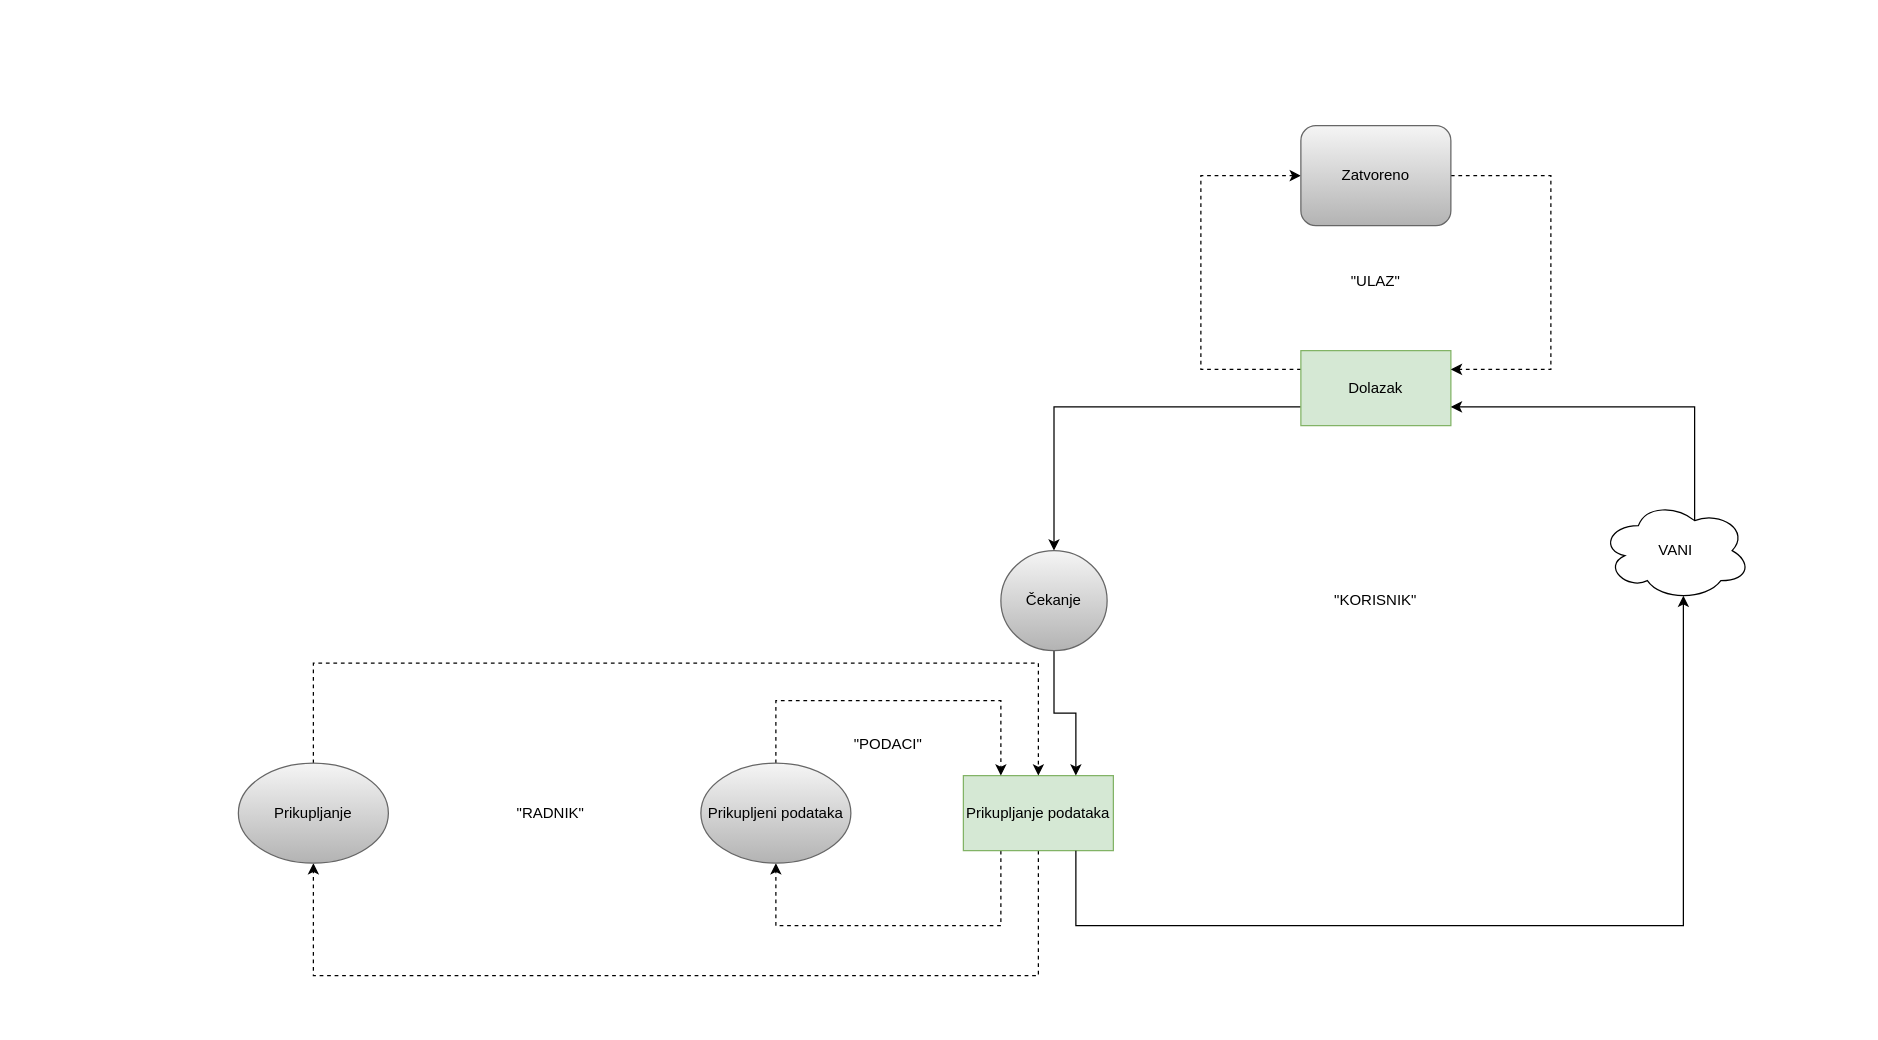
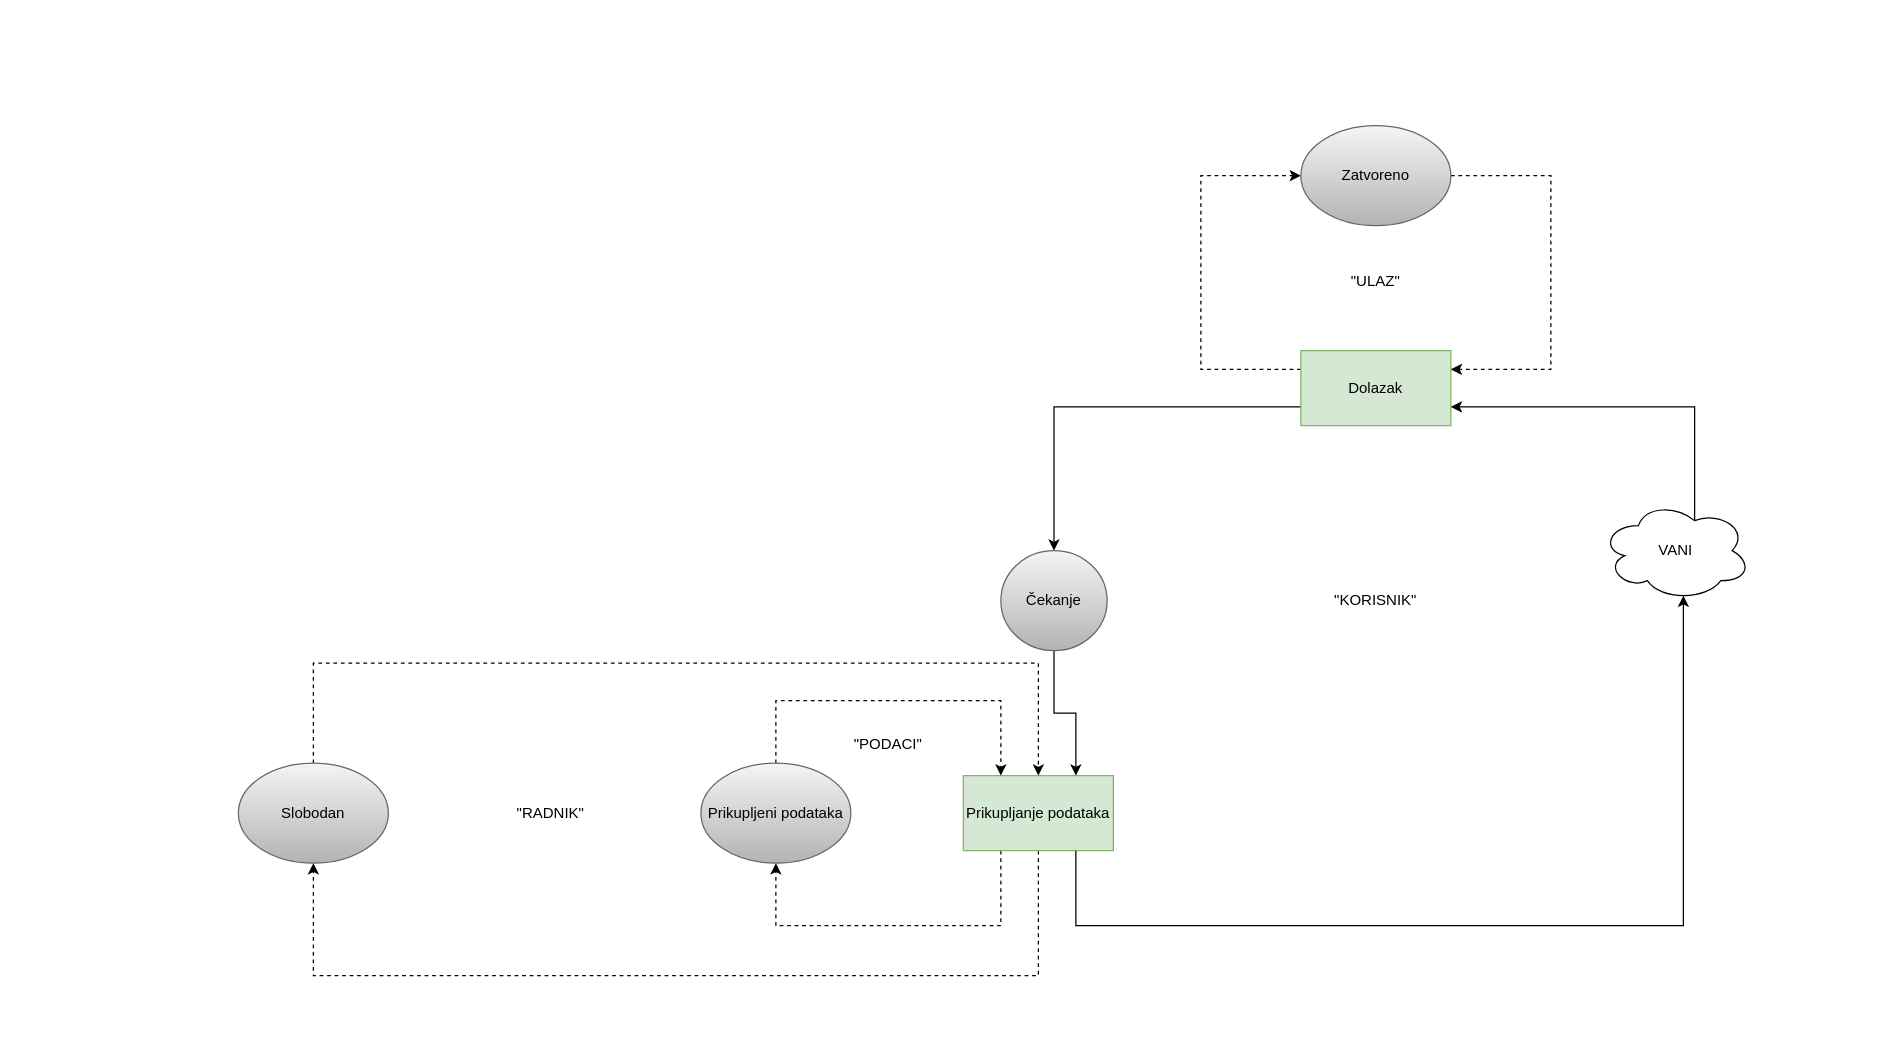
- <mxCell id="10" value="Zatvoreno" style="whiteSpace=wrap;html=1;fillColor=#f5f5f5;gradientColor=#b3b3b3;strokeColor=#666666;rounded=1;" parent="1" vertex="1"><mxGeometry x="1040" y="100" width="120" height="80" as="geometry" /></mxCell>
+ <mxCell id="10" value="Zatvoreno" style="ellipse;whiteSpace=wrap;html=1;fillColor=#f5f5f5;gradientColor=#b3b3b3;strokeColor=#666666;" parent="1" vertex="1"><mxGeometry x="1040" y="100" width="120" height="80" as="geometry" /></mxCell>
- <mxCell id="19" value="Prikupljanje" style="ellipse;whiteSpace=wrap;html=1;fillColor=#f5f5f5;gradientColor=#b3b3b3;strokeColor=#666666;" parent="1" vertex="1"><mxGeometry x="190" y="610" width="120" height="80" as="geometry" /></mxCell>
+ <mxCell id="19" value="Slobodan" style="ellipse;whiteSpace=wrap;html=1;fillColor=#f5f5f5;gradientColor=#b3b3b3;strokeColor=#666666;" parent="1" vertex="1"><mxGeometry x="190" y="610" width="120" height="80" as="geometry" /></mxCell>
